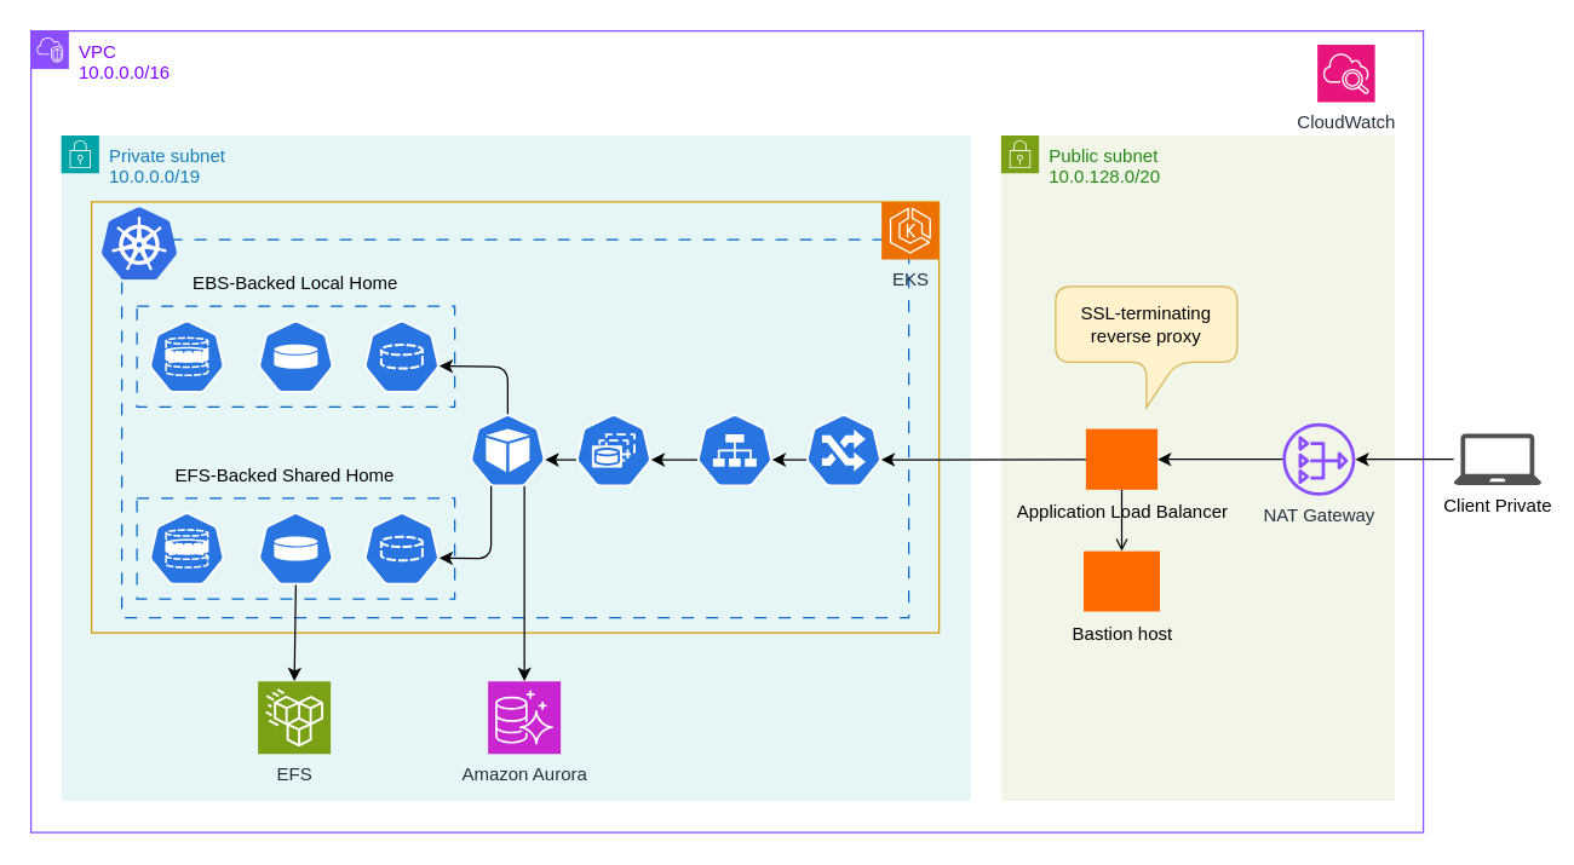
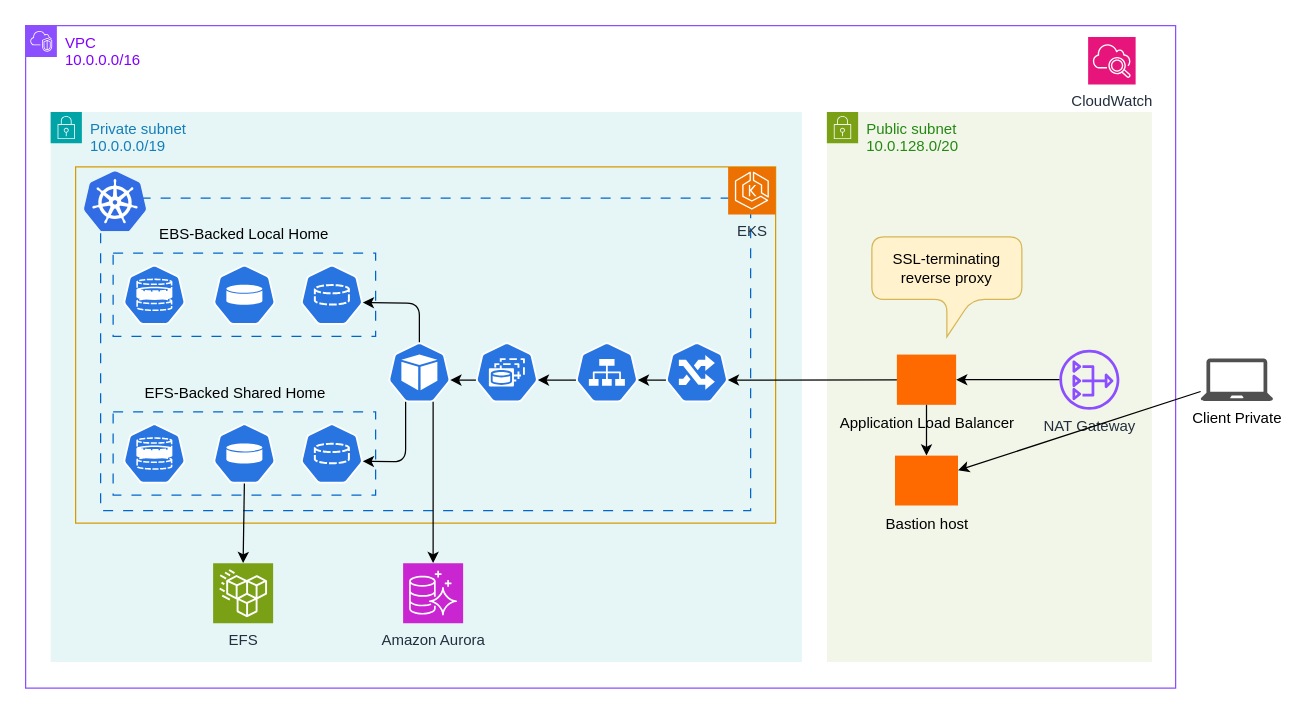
- <mxCell id="41" value="" style="endArrow=classic;html=1;rounded=0;" edge="1" parent="1" source="40" target="32"><mxGeometry width="50" height="50" relative="1" as="geometry"><mxPoint x="730" y="391" as="sourcePoint" /><mxPoint x="780" y="341" as="targetPoint" /></mxGeometry></mxCell>
+ <mxCell id="41" value="" style="endArrow=classic;html=1;rounded=0;" edge="1" parent="1" source="40" target="35"><mxGeometry width="50" height="50" relative="1" as="geometry"><mxPoint x="730" y="391" as="sourcePoint" /><mxPoint x="780" y="341" as="targetPoint" /></mxGeometry></mxCell>
- <mxCell id="34" value="" style="endArrow=open;html=1;rounded=0;" edge="1" parent="31" source="33" target="35"><mxGeometry width="50" height="50" relative="1" as="geometry"><mxPoint x="429" y="392" as="sourcePoint" /><mxPoint x="377" y="392" as="targetPoint" /></mxGeometry></mxCell>
+ <mxCell id="34" value="" style="endArrow=classic;html=1;rounded=0;" edge="1" parent="31" source="33" target="35"><mxGeometry width="50" height="50" relative="1" as="geometry"><mxPoint x="429" y="392" as="sourcePoint" /><mxPoint x="377" y="392" as="targetPoint" /></mxGeometry></mxCell>
